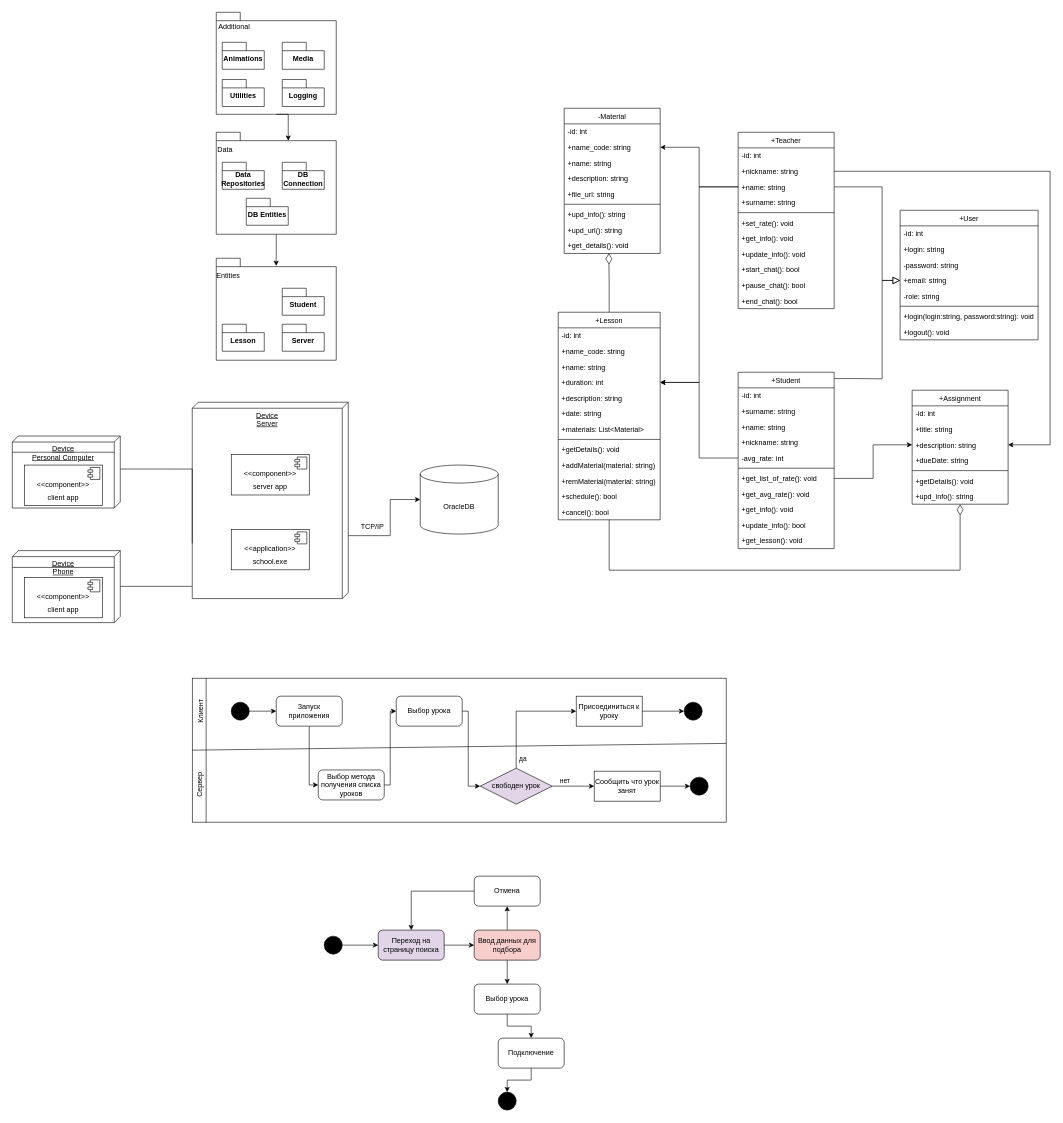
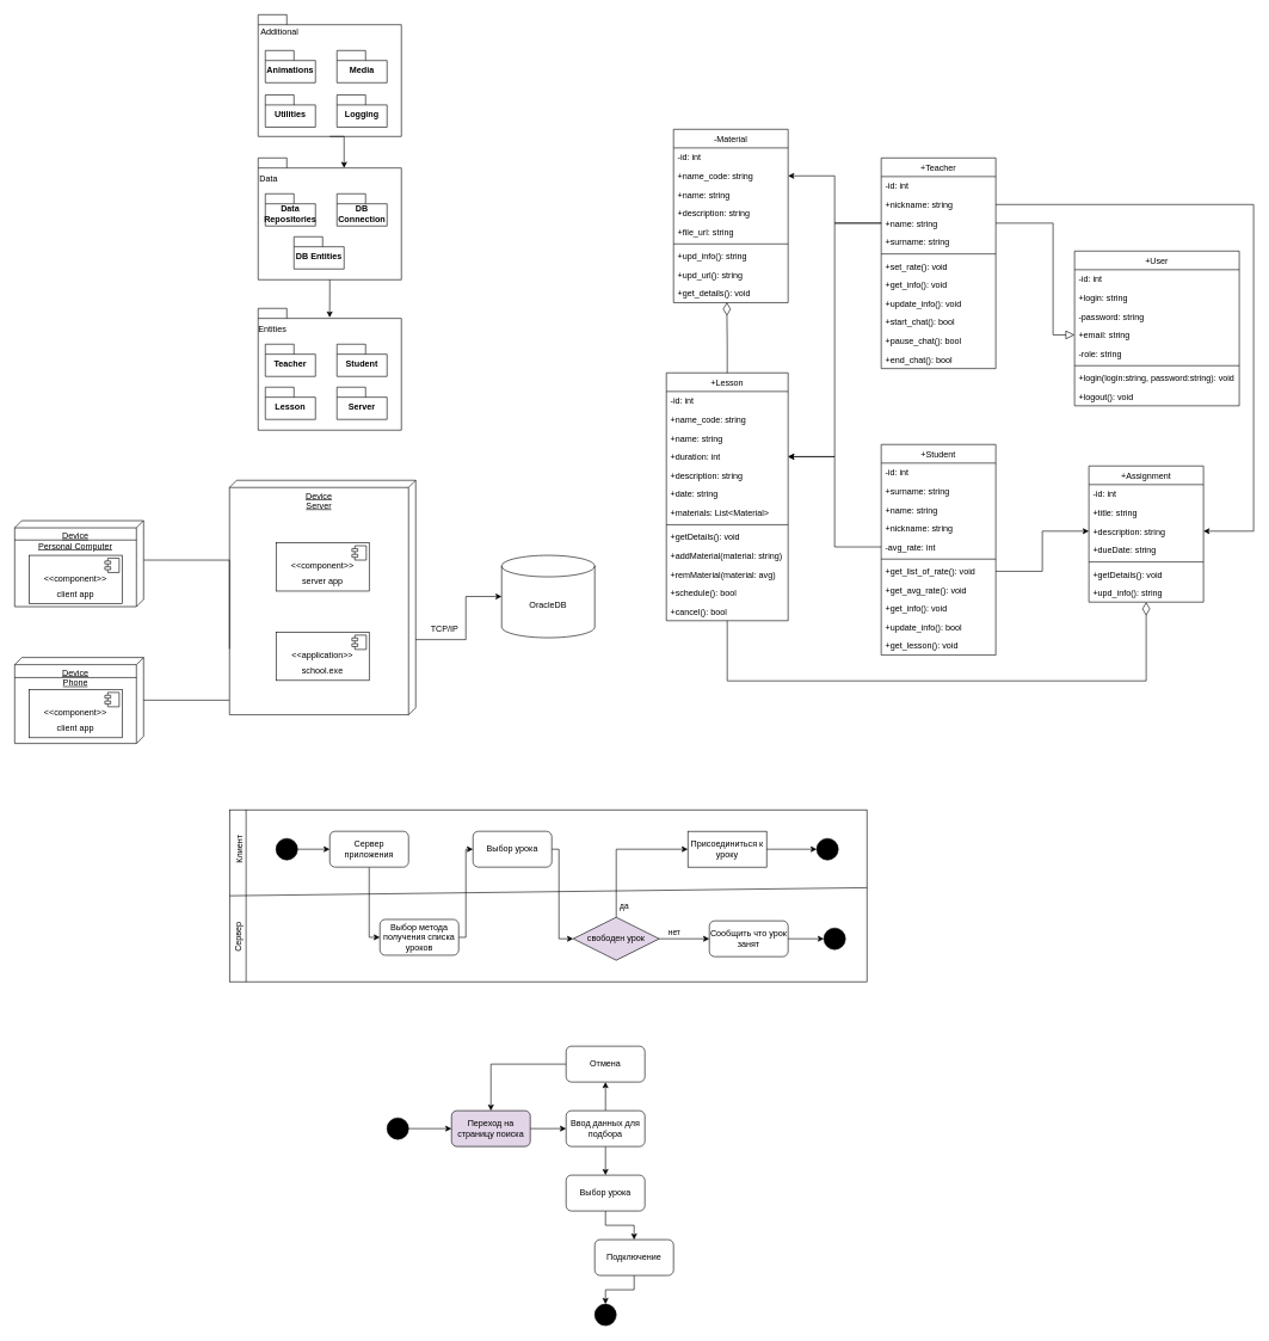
+ <mxCell id="14" value="Teacher" style="shape=folder;fontStyle=1;spacingTop=10;tabWidth=40;tabHeight=14;tabPosition=left;html=1;whiteSpace=wrap;" parent="1" vertex="1"><mxGeometry x="370" y="480" width="70" height="45" as="geometry" /></mxCell>
- <mxCell id="78" style="edgeStyle=orthogonalEdgeStyle;rounded=0;orthogonalLoop=1;jettySize=auto;html=1;entryX=0;entryY=0.5;entryDx=0;entryDy=0;endArrow=block;endFill=0;exitX=1.001;exitY=0.036;exitDx=0;exitDy=0;exitPerimeter=0;endSize=10;" parent="1" source="21" target="73" edge="1"><mxGeometry relative="1" as="geometry"><mxPoint x="1420" y="730" as="sourcePoint" /><Array as="points"><mxPoint x="1430" y="631" /><mxPoint x="1470" y="631" /><mxPoint x="1470" y="437" /></Array></mxGeometry></mxCell>
- <mxCell id="56" value="+remMaterial(material: string)" style="text;align=left;verticalAlign=top;spacingLeft=4;spacingRight=4;overflow=hidden;rotatable=0;points=[[0,0.5],[1,0.5]];portConstraint=eastwest;" parent="45" vertex="1"><mxGeometry y="268" width="170" height="26" as="geometry" /></mxCell>
+ <mxCell id="56" value="+remMaterial(material: avg)" style="text;align=left;verticalAlign=top;spacingLeft=4;spacingRight=4;overflow=hidden;rotatable=0;points=[[0,0.5],[1,0.5]];portConstraint=eastwest;" parent="45" vertex="1"><mxGeometry y="268" width="170" height="26" as="geometry" /></mxCell>
- <mxCell id="121" value="Запуск приложения" style="html=1;whiteSpace=wrap;rounded=1;" vertex="1" parent="1"><mxGeometry x="460" y="1160" width="110" height="50" as="geometry" /></mxCell>
+ <mxCell id="121" value="Сервер приложения" style="html=1;whiteSpace=wrap;rounded=1;" vertex="1" parent="1"><mxGeometry x="460" y="1160" width="110" height="50" as="geometry" /></mxCell>
- <mxCell id="132" value="Сообщить что урок занят" style="html=1;whiteSpace=wrap;rounded=0;" vertex="1" parent="1"><mxGeometry x="990" y="1285" width="110" height="50" as="geometry" /></mxCell>
+ <mxCell id="132" value="Сообщить что урок занят" style="html=1;whiteSpace=wrap;rounded=1;" vertex="1" parent="1"><mxGeometry x="990" y="1285" width="110" height="50" as="geometry" /></mxCell>
- <mxCell id="143" value="Ввод данных для подбора" style="html=1;whiteSpace=wrap;rounded=1;fillColor=#f8cecc;" vertex="1" parent="1"><mxGeometry x="790" y="1550" width="110" height="50" as="geometry" /></mxCell>
+ <mxCell id="143" value="Ввод данных для подбора" style="html=1;whiteSpace=wrap;rounded=1;" vertex="1" parent="1"><mxGeometry x="790" y="1550" width="110" height="50" as="geometry" /></mxCell>
